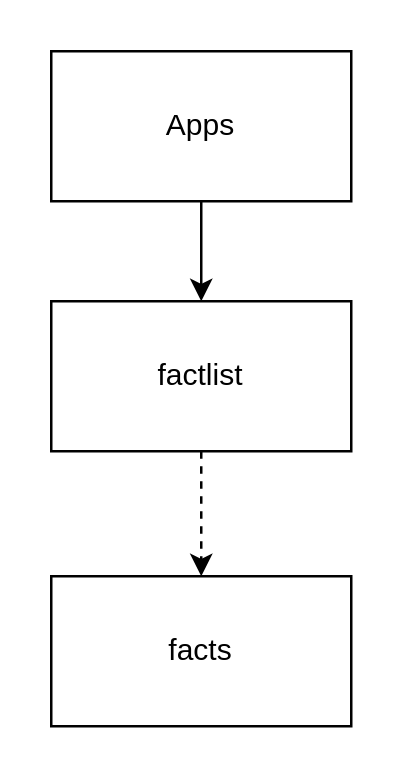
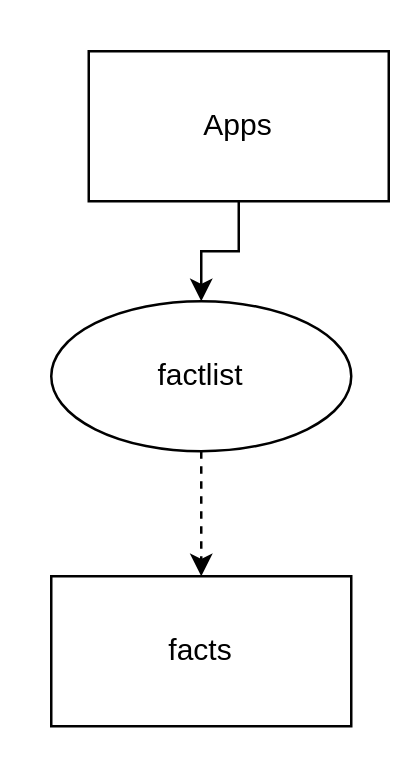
- <mxCell id="3" value="Apps" style="rounded=0;whiteSpace=wrap;html=1;" vertex="1" parent="1"><mxGeometry x="20" y="20" width="120" height="60" as="geometry" /></mxCell>
+ <mxCell id="3" value="Apps" style="rounded=0;whiteSpace=wrap;html=1;" vertex="1" parent="1"><mxGeometry x="35" y="20" width="120" height="60" as="geometry" /></mxCell>
- <mxCell id="6" value="factlist" style="rounded=0;whiteSpace=wrap;html=1;" vertex="1" parent="1"><mxGeometry x="20" y="120" width="120" height="60" as="geometry" /></mxCell>
+ <mxCell id="6" value="factlist" style="ellipse;whiteSpace=wrap;html=1;" vertex="1" parent="1"><mxGeometry x="20" y="120" width="120" height="60" as="geometry" /></mxCell>
